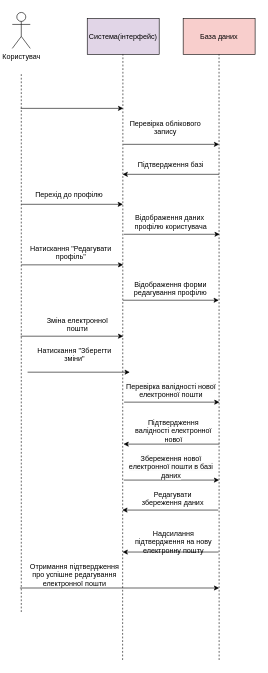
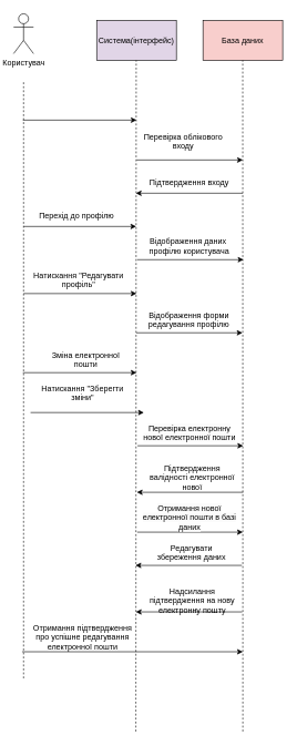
- <mxCell id="12" value="Перевірка облікового запису" style="text;whiteSpace=wrap;html=1;align=center;" vertex="1" parent="1"><mxGeometry x="206" y="192" width="139" height="40" as="geometry" /></mxCell>
+ <mxCell id="12" value="Перевірка облікового входу" style="text;whiteSpace=wrap;html=1;align=center;" vertex="1" parent="1"><mxGeometry x="206" y="192" width="139" height="40" as="geometry" /></mxCell>
- <mxCell id="17" value="Підтвердження базі" style="text;whiteSpace=wrap;html=1;align=center;" vertex="1" parent="1"><mxGeometry x="208" y="260" width="153" height="30" as="geometry" /></mxCell>
+ <mxCell id="17" value="Підтвердження входу" style="text;whiteSpace=wrap;html=1;align=center;" vertex="1" parent="1"><mxGeometry x="208" y="260" width="153" height="30" as="geometry" /></mxCell>
- <mxCell id="24" value="&lt;span style=&quot;color: rgb(0, 0, 0); font-family: Helvetica; font-size: 12px; font-style: normal; font-variant-ligatures: normal; font-variant-caps: normal; font-weight: 400; letter-spacing: normal; orphans: 2; text-indent: 0px; text-transform: none; widows: 2; word-spacing: 0px; -webkit-text-stroke-width: 0px; white-space: normal; background-color: rgb(251, 251, 251); text-decoration-thickness: initial; text-decoration-style: initial; text-decoration-color: initial; float: none; display: inline !important;&quot;&gt;Перевірка валідності нової електронної пошти&lt;/span&gt;" style="text;whiteSpace=wrap;html=1;align=center;" vertex="1" parent="1"><mxGeometry x="207" y="630" width="156" height="40" as="geometry" /></mxCell>
+ <mxCell id="24" value="&lt;span style=&quot;color: rgb(0, 0, 0); font-family: Helvetica; font-size: 12px; font-style: normal; font-variant-ligatures: normal; font-variant-caps: normal; font-weight: 400; letter-spacing: normal; orphans: 2; text-indent: 0px; text-transform: none; widows: 2; word-spacing: 0px; -webkit-text-stroke-width: 0px; white-space: normal; background-color: rgb(251, 251, 251); text-decoration-thickness: initial; text-decoration-style: initial; text-decoration-color: initial; float: none; display: inline !important;&quot;&gt;Перевірка електронну нової електронної пошти&lt;/span&gt;" style="text;whiteSpace=wrap;html=1;align=center;" vertex="1" parent="1"><mxGeometry x="207" y="630" width="156" height="40" as="geometry" /></mxCell>
- <mxCell id="30" value="&lt;span style=&quot;color: rgb(0, 0, 0); font-family: Helvetica; font-size: 12px; font-style: normal; font-variant-ligatures: normal; font-variant-caps: normal; font-weight: 400; letter-spacing: normal; orphans: 2; text-indent: 0px; text-transform: none; widows: 2; word-spacing: 0px; -webkit-text-stroke-width: 0px; white-space: normal; background-color: rgb(251, 251, 251); text-decoration-thickness: initial; text-decoration-style: initial; text-decoration-color: initial; float: none; display: inline !important;&quot;&gt;Збереження нової електронної пошти в базі даних&lt;/span&gt;" style="text;whiteSpace=wrap;html=1;align=center;" vertex="1" parent="1"><mxGeometry x="207" y="750" width="156" height="40" as="geometry" /></mxCell>
+ <mxCell id="30" value="&lt;span style=&quot;color: rgb(0, 0, 0); font-family: Helvetica; font-size: 12px; font-style: normal; font-variant-ligatures: normal; font-variant-caps: normal; font-weight: 400; letter-spacing: normal; orphans: 2; text-indent: 0px; text-transform: none; widows: 2; word-spacing: 0px; -webkit-text-stroke-width: 0px; white-space: normal; background-color: rgb(251, 251, 251); text-decoration-thickness: initial; text-decoration-style: initial; text-decoration-color: initial; float: none; display: inline !important;&quot;&gt;Отримання нової електронної пошти в базі даних&lt;/span&gt;" style="text;whiteSpace=wrap;html=1;align=center;" vertex="1" parent="1"><mxGeometry x="207" y="750" width="156" height="40" as="geometry" /></mxCell>
